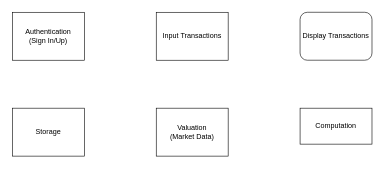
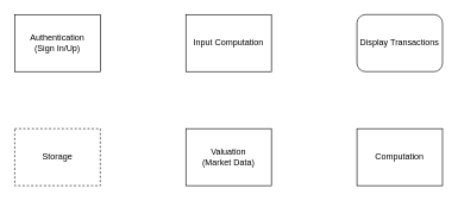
- <mxCell id="3" value="Input Transactions" style="rounded=0;whiteSpace=wrap;html=1;" vertex="1" parent="1"><mxGeometry x="260" y="20" width="120" height="80" as="geometry" /></mxCell>
+ <mxCell id="3" value="Input Computation" style="rounded=0;whiteSpace=wrap;html=1;" vertex="1" parent="1"><mxGeometry x="260" y="20" width="120" height="80" as="geometry" /></mxCell>
- <mxCell id="7" value="Computation" style="rounded=0;whiteSpace=wrap;html=1;" vertex="1" parent="1"><mxGeometry x="500" y="180" width="120" height="60" as="geometry" /></mxCell>
+ <mxCell id="7" value="Computation" style="rounded=0;whiteSpace=wrap;html=1;" vertex="1" parent="1"><mxGeometry x="500" y="180" width="120" height="80" as="geometry" /></mxCell>
- <mxCell id="5" value="Storage" style="rounded=0;whiteSpace=wrap;html=1;" vertex="1" parent="1"><mxGeometry x="20" y="180" width="120" height="80" as="geometry" /></mxCell>
+ <mxCell id="5" value="Storage" style="rounded=0;whiteSpace=wrap;html=1;dashed=1;" vertex="1" parent="1"><mxGeometry x="20" y="180" width="120" height="80" as="geometry" /></mxCell>
